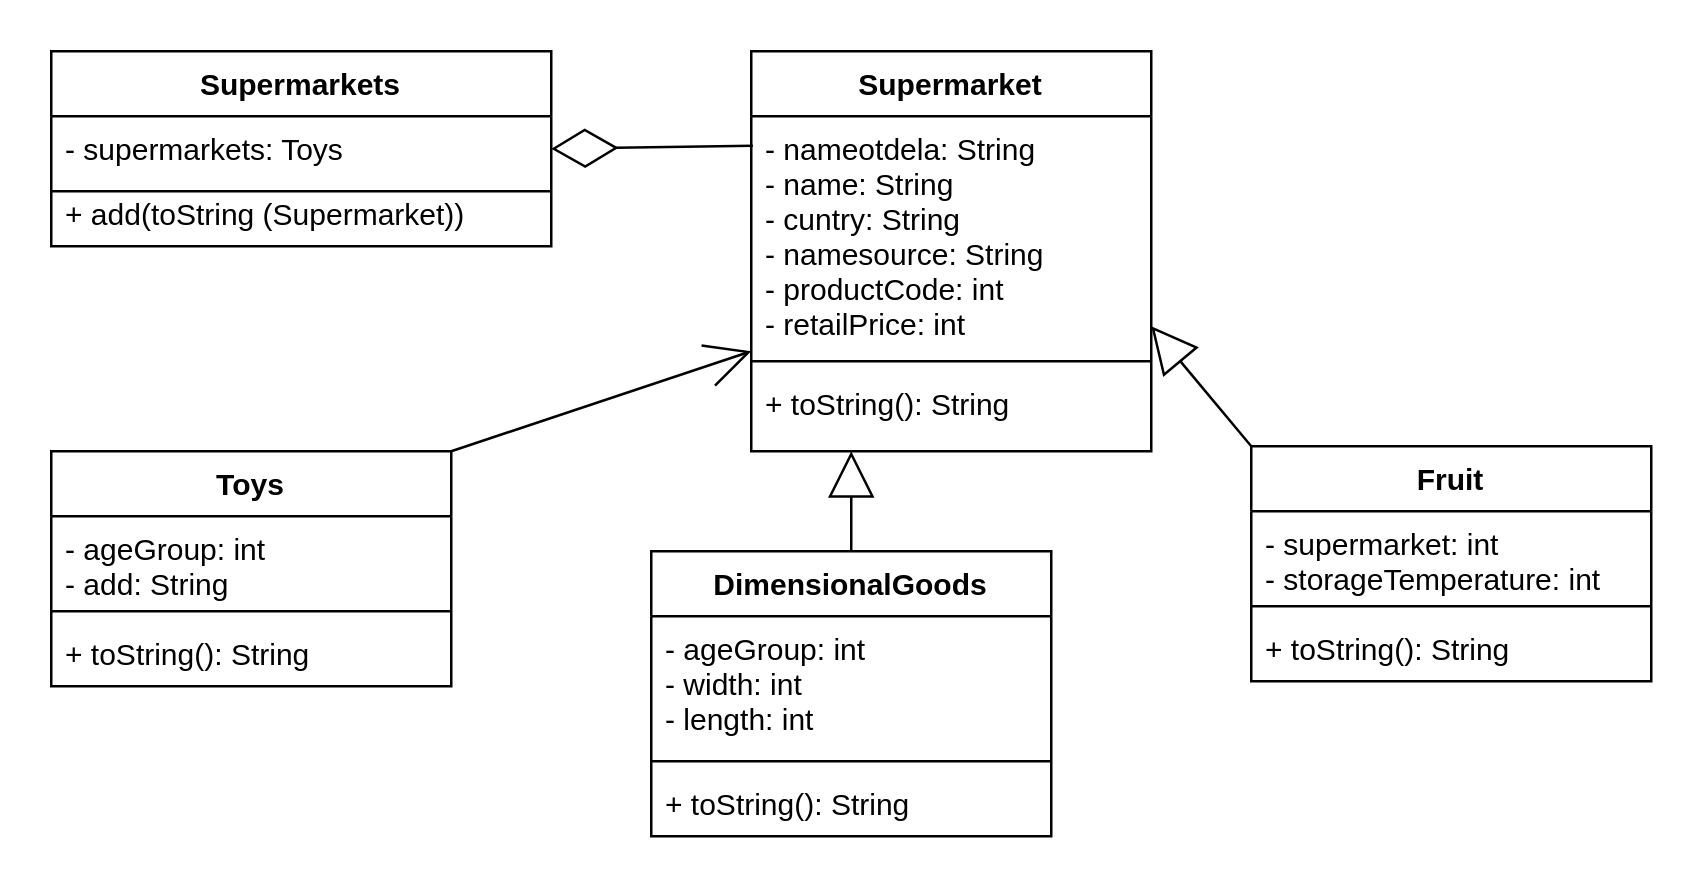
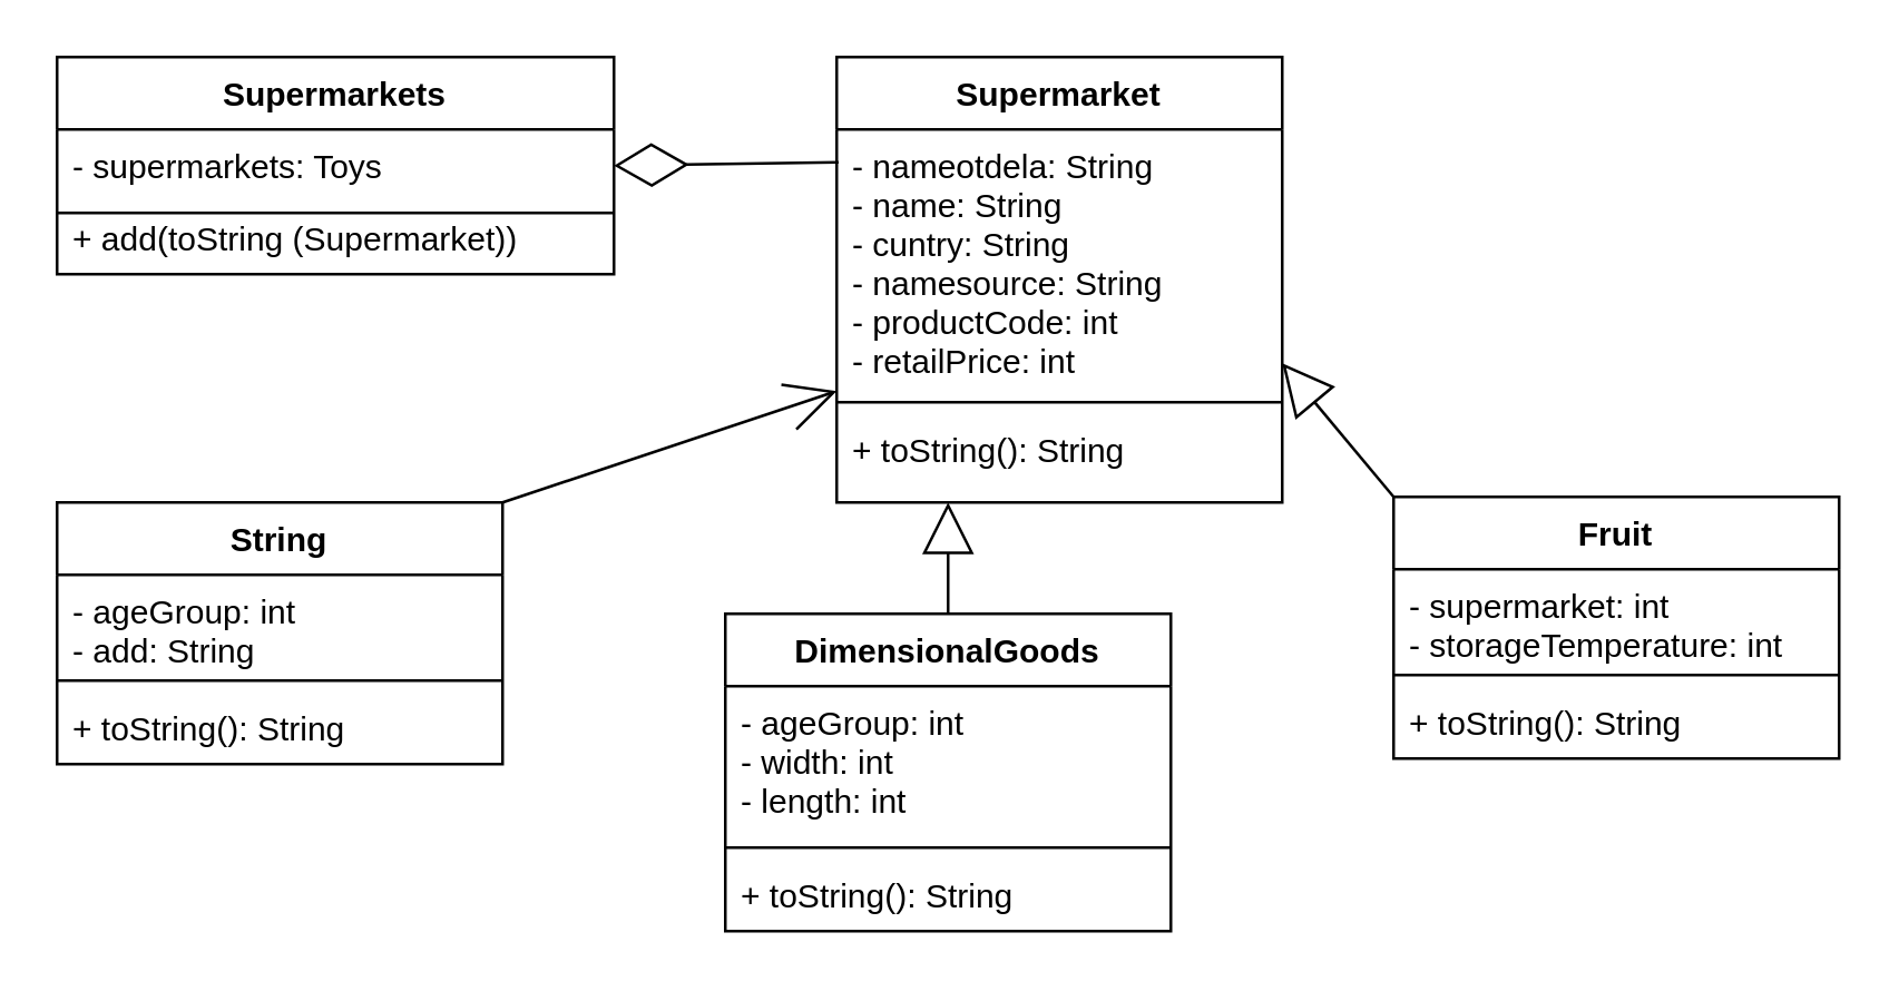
- <mxCell id="11" value="Toys" style="swimlane;fontStyle=1;align=center;verticalAlign=top;childLayout=stackLayout;horizontal=1;startSize=26;horizontalStack=0;resizeParent=1;resizeParentMax=0;resizeLast=0;collapsible=1;marginBottom=0;" vertex="1" parent="1"><mxGeometry x="20" y="180" width="160" height="94" as="geometry" /></mxCell>
+ <mxCell id="11" value="String" style="swimlane;fontStyle=1;align=center;verticalAlign=top;childLayout=stackLayout;horizontal=1;startSize=26;horizontalStack=0;resizeParent=1;resizeParentMax=0;resizeLast=0;collapsible=1;marginBottom=0;" vertex="1" parent="1"><mxGeometry x="20" y="180" width="160" height="94" as="geometry" /></mxCell>
